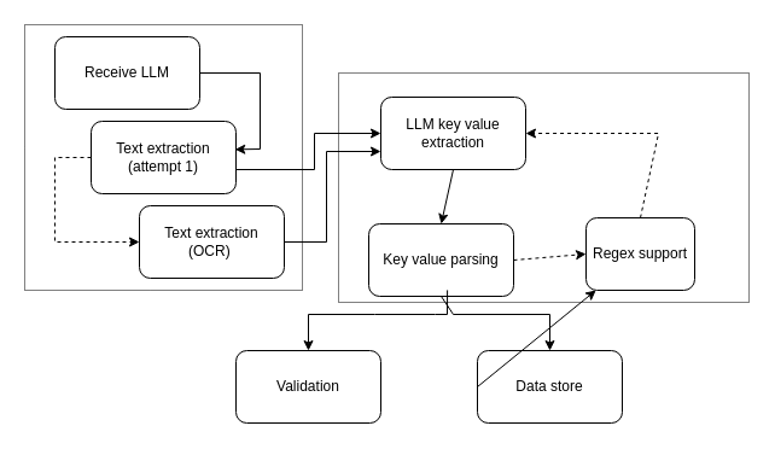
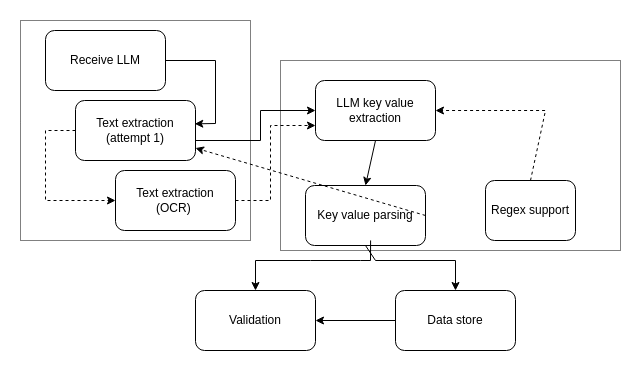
- <mxCell id="13" value="" style="endArrow=classic;html=1;rounded=0;entryX=0;entryY=0.75;entryDx=0;entryDy=0;dashed=0;exitX=1;exitY=0.5;exitDx=0;exitDy=0;" parent="1" source="4" target="5" edge="1"><mxGeometry width="50" height="50" relative="1" as="geometry"><mxPoint x="235" y="190" as="sourcePoint" /><mxPoint x="285" y="140" as="targetPoint" /><Array as="points"><mxPoint x="270" y="200" /><mxPoint x="270" y="125" /></Array></mxGeometry></mxCell>
+ <mxCell id="13" value="" style="endArrow=classic;html=1;rounded=0;entryX=0;entryY=0.75;entryDx=0;entryDy=0;dashed=1;exitX=1;exitY=0.5;exitDx=0;exitDy=0;" parent="1" source="4" target="5" edge="1"><mxGeometry width="50" height="50" relative="1" as="geometry"><mxPoint x="235" y="190" as="sourcePoint" /><mxPoint x="285" y="140" as="targetPoint" /><Array as="points"><mxPoint x="270" y="200" /><mxPoint x="270" y="125" /></Array></mxGeometry></mxCell>
- <mxCell id="15" value="" style="endArrow=classic;html=1;rounded=0;exitX=1;exitY=0.5;exitDx=0;exitDy=0;entryX=0;entryY=0.5;entryDx=0;entryDy=0;dashed=1;" parent="1" source="6" target="7" edge="1"><mxGeometry width="50" height="50" relative="1" as="geometry"><mxPoint x="455" y="210" as="sourcePoint" /><mxPoint x="505" y="160" as="targetPoint" /></mxGeometry></mxCell>
+ <mxCell id="15" value="" style="endArrow=classic;html=1;rounded=0;exitX=1;exitY=0.5;exitDx=0;exitDy=0;dashed=1;" parent="1" source="6" target="3" edge="1"><mxGeometry width="50" height="50" relative="1" as="geometry"><mxPoint x="455" y="210" as="sourcePoint" /><mxPoint x="505" y="160" as="targetPoint" /></mxGeometry></mxCell>
- <mxCell id="21" value="" style="endArrow=classic;html=1;rounded=0;exitX=0;exitY=0.5;exitDx=0;exitDy=0;" edge="1" parent="1" source="9" target="7"><mxGeometry width="50" height="50" relative="1" as="geometry"><mxPoint x="390" y="310" as="sourcePoint" /><mxPoint x="350" y="180" as="targetPoint" /></mxGeometry></mxCell>
+ <mxCell id="21" value="" style="endArrow=classic;html=1;rounded=0;exitX=0;exitY=0.5;exitDx=0;exitDy=0;entryX=1;entryY=0.5;entryDx=0;entryDy=0;" edge="1" parent="1" source="9" target="8"><mxGeometry width="50" height="50" relative="1" as="geometry"><mxPoint x="390" y="310" as="sourcePoint" /><mxPoint x="350" y="180" as="targetPoint" /></mxGeometry></mxCell>
